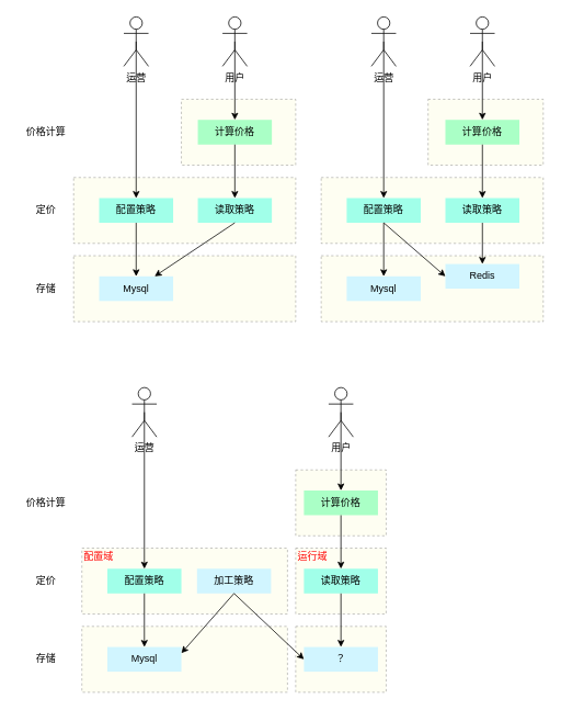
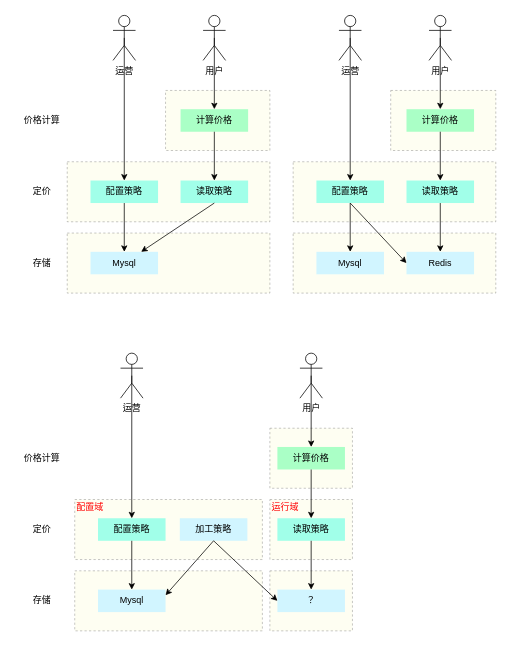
- <mxCell id="35" value="Redis" style="rounded=0;whiteSpace=wrap;html=1;fillColor=#D1F5FF;strokeColor=none;" parent="1" vertex="1"><mxGeometry x="541" y="320" width="90" height="30" as="geometry" /></mxCell>
+ <mxCell id="35" value="Redis" style="rounded=0;whiteSpace=wrap;html=1;fillColor=#D1F5FF;strokeColor=none;" parent="1" vertex="1"><mxGeometry x="541" y="335" width="90" height="30" as="geometry" /></mxCell>
